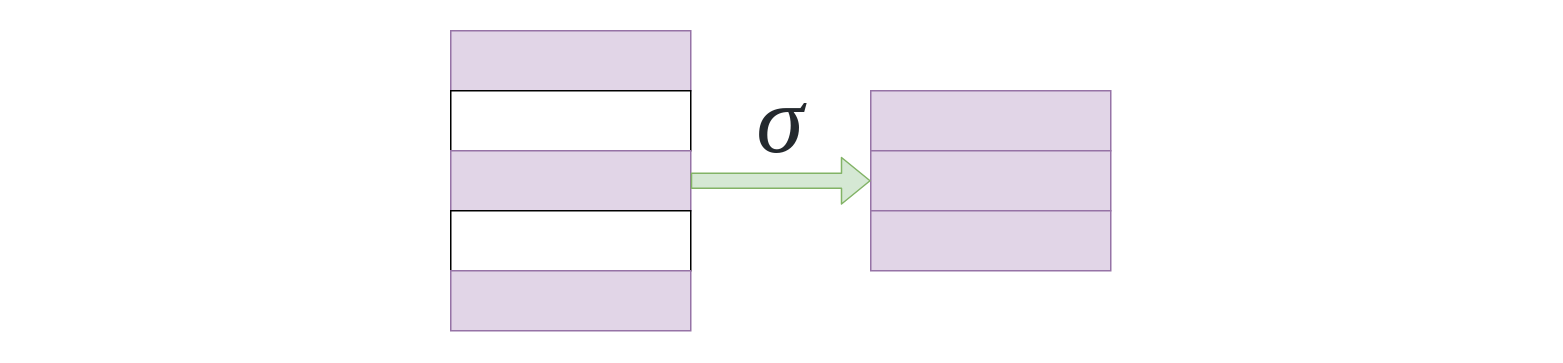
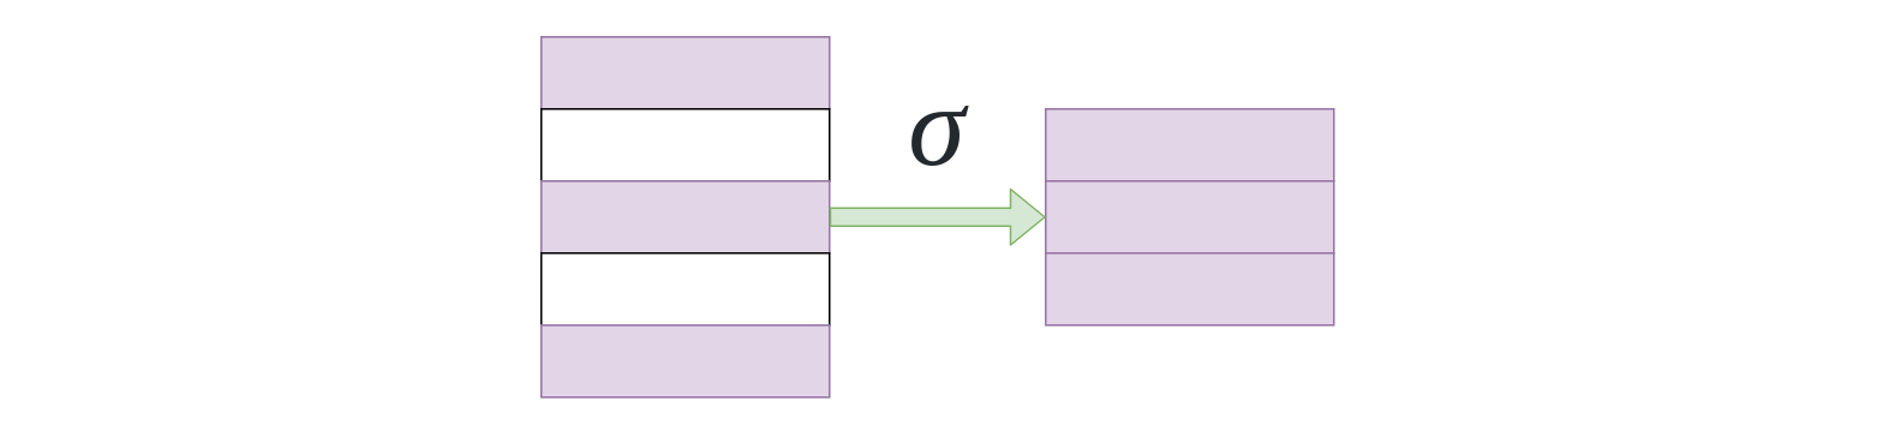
- <mxCell id="12" value="&lt;span style=&quot;color: rgb(36, 41, 46); font-size: 64px; font-style: italic; white-space: nowrap;&quot;&gt;σ&lt;/span&gt;" style="text;html=1;strokeColor=none;fillColor=none;align=center;verticalAlign=middle;whiteSpace=wrap;rounded=0;fontFamily=Times New Roman;fontSize=64;" vertex="1" parent="1"><mxGeometry x="500" y="60" width="40" height="40" as="geometry" /></mxCell>
+ <mxCell id="12" value="&lt;span style=&quot;color: rgb(36, 41, 46); font-size: 64px; font-style: italic; white-space: nowrap;&quot;&gt;σ&lt;/span&gt;" style="text;html=1;strokeColor=none;fillColor=none;align=center;verticalAlign=middle;whiteSpace=wrap;rounded=0;fontFamily=Times New Roman;fontSize=64;" vertex="1" parent="1"><mxGeometry x="500" y="50" width="40" height="40" as="geometry" /></mxCell>
